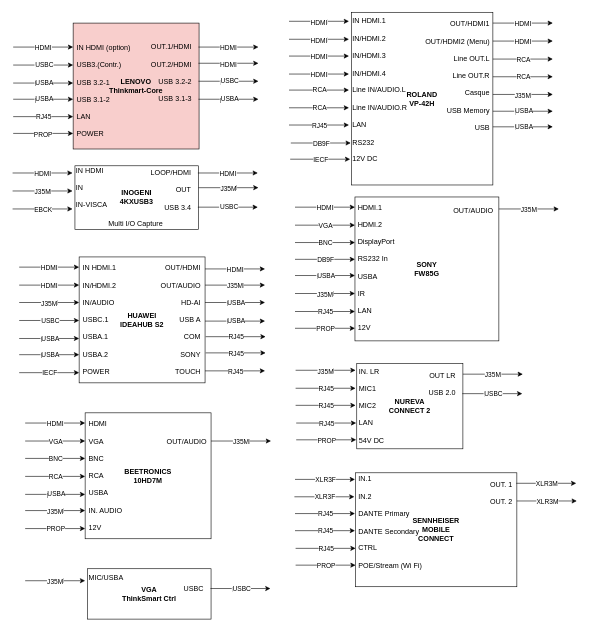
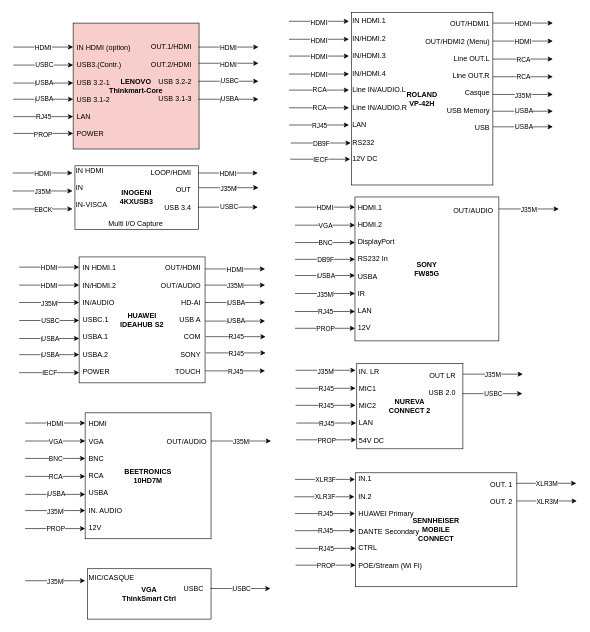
- <mxCell id="242" value="&lt;div&gt;IN.1&lt;/div&gt;&lt;div&gt;&lt;br&gt;&lt;/div&gt;&lt;div&gt;IN.2&lt;/div&gt;&lt;div&gt;&lt;br&gt;&lt;/div&gt;&lt;div&gt;DANTE Primary&lt;/div&gt;&lt;div&gt;&lt;br&gt;&lt;/div&gt;&lt;div&gt;DANTE Secondary&lt;/div&gt;&lt;div&gt;&lt;br&gt;&lt;/div&gt;&lt;div&gt;CTRL&lt;/div&gt;&lt;div&gt;&lt;br&gt;&lt;/div&gt;&lt;div&gt;POE/Stream (Wi Fi)&lt;/div&gt;&lt;div&gt;&lt;br&gt;&lt;/div&gt;" style="text;html=1;align=left;verticalAlign=middle;resizable=0;points=[];autosize=1;strokeColor=none;fillColor=none;" vertex="1" parent="1"><mxGeometry x="595" y="783" width="130" height="190" as="geometry" /></mxCell>
+ <mxCell id="242" value="&lt;div&gt;IN.1&lt;/div&gt;&lt;div&gt;&lt;br&gt;&lt;/div&gt;&lt;div&gt;IN.2&lt;/div&gt;&lt;div&gt;&lt;br&gt;&lt;/div&gt;&lt;div&gt;HUAWEI Primary&lt;/div&gt;&lt;div&gt;&lt;br&gt;&lt;/div&gt;&lt;div&gt;DANTE Secondary&lt;/div&gt;&lt;div&gt;&lt;br&gt;&lt;/div&gt;&lt;div&gt;CTRL&lt;/div&gt;&lt;div&gt;&lt;br&gt;&lt;/div&gt;&lt;div&gt;POE/Stream (Wi Fi)&lt;/div&gt;&lt;div&gt;&lt;br&gt;&lt;/div&gt;" style="text;html=1;align=left;verticalAlign=middle;resizable=0;points=[];autosize=1;strokeColor=none;fillColor=none;" vertex="1" parent="1"><mxGeometry x="595" y="783" width="130" height="190" as="geometry" /></mxCell>
- <mxCell id="142" value="MIC/USBA" style="text;html=1;align=left;verticalAlign=middle;resizable=0;points=[];autosize=1;strokeColor=none;fillColor=none;" parent="1" vertex="1"><mxGeometry x="145" y="948" width="100" height="30" as="geometry" /></mxCell>
+ <mxCell id="142" value="MIC/CASQUE" style="text;html=1;align=left;verticalAlign=middle;resizable=0;points=[];autosize=1;strokeColor=none;fillColor=none;" parent="1" vertex="1"><mxGeometry x="145" y="948" width="100" height="30" as="geometry" /></mxCell>
